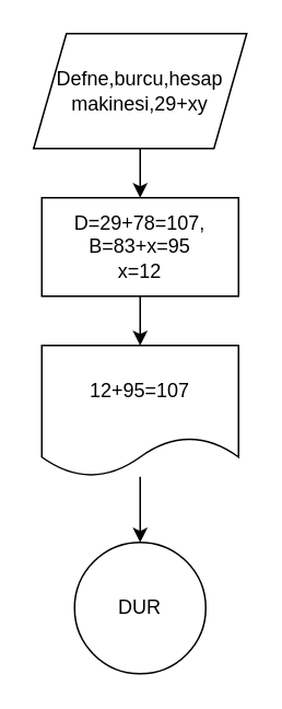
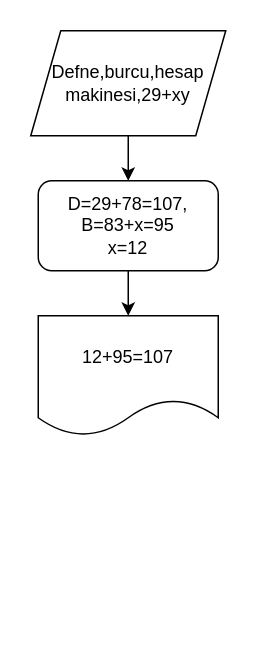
- <mxCell id="6" value="D=29+78=107,&lt;br&gt;B=83+x=95&lt;br&gt;x=12" style="rounded=0;whiteSpace=wrap;html=1;" vertex="1" parent="1"><mxGeometry x="25" y="120" width="120" height="60" as="geometry" /></mxCell>
+ <mxCell id="6" value="D=29+78=107,&lt;br&gt;B=83+x=95&lt;br&gt;x=12" style="whiteSpace=wrap;html=1;rounded=1;" vertex="1" parent="1"><mxGeometry x="25" y="120" width="120" height="60" as="geometry" /></mxCell>
- <mxCell id="7" value="" style="edgeStyle=orthogonalEdgeStyle;rounded=0;orthogonalLoop=1;jettySize=auto;html=1;" edge="1" parent="1" source="8" target="2"><mxGeometry relative="1" as="geometry" /></mxCell>
- <mxCell id="2" value="DUR" style="ellipse;whiteSpace=wrap;html=1;aspect=fixed;" vertex="1" parent="1"><mxGeometry x="45" y="330" width="80" height="80" as="geometry" /></mxCell>
